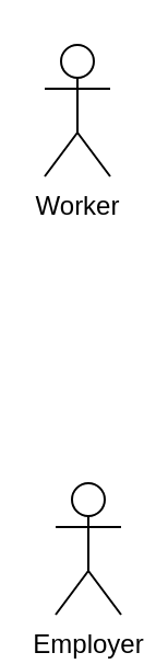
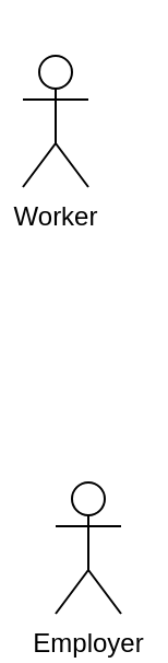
- <mxCell id="2" value="Worker" style="shape=umlActor;verticalLabelPosition=bottom;verticalAlign=top;html=1;outlineConnect=0;" vertex="1" parent="1"><mxGeometry x="20" y="20" width="30" height="60" as="geometry" /></mxCell>
+ <mxCell id="2" value="Worker" style="shape=umlActor;verticalLabelPosition=bottom;verticalAlign=top;html=1;outlineConnect=0;" vertex="1" parent="1"><mxGeometry x="10" y="25" width="30" height="60" as="geometry" /></mxCell>
